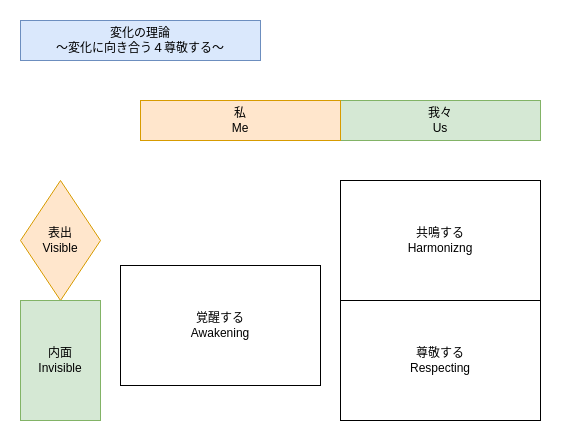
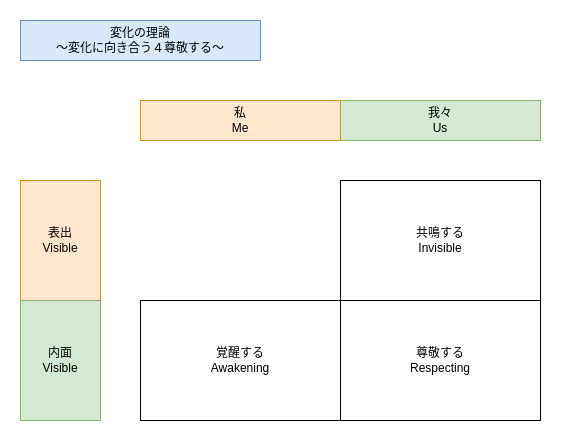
- <mxCell id="5" value="表出&lt;div&gt;Visible&lt;/div&gt;" style="rhombus;whiteSpace=wrap;html=1;fillColor=#ffe6cc;strokeColor=#d79b00;" vertex="1" parent="1"><mxGeometry x="20" y="180" width="80" height="120" as="geometry" /></mxCell>
+ <mxCell id="5" value="表出&lt;div&gt;Visible&lt;/div&gt;" style="rounded=0;whiteSpace=wrap;html=1;fillColor=#ffe6cc;strokeColor=#d79b00;" vertex="1" parent="1"><mxGeometry x="20" y="180" width="80" height="120" as="geometry" /></mxCell>
- <mxCell id="8" value="共鳴する&lt;div&gt;Harmonizng&lt;/div&gt;" style="rounded=0;whiteSpace=wrap;html=1;" vertex="1" parent="1"><mxGeometry x="340" y="180" width="200" height="120" as="geometry" /></mxCell>
+ <mxCell id="8" value="共鳴する&lt;div&gt;Invisible&lt;/div&gt;" style="rounded=0;whiteSpace=wrap;html=1;" vertex="1" parent="1"><mxGeometry x="340" y="180" width="200" height="120" as="geometry" /></mxCell>
- <mxCell id="7" value="覚醒する&lt;div&gt;Awakening&lt;/div&gt;" style="rounded=0;whiteSpace=wrap;html=1;" vertex="1" parent="1"><mxGeometry x="120" y="265" width="200" height="120" as="geometry" /></mxCell>
+ <mxCell id="7" value="覚醒する&lt;div&gt;Awakening&lt;/div&gt;" style="rounded=0;whiteSpace=wrap;html=1;" vertex="1" parent="1"><mxGeometry x="140" y="300" width="200" height="120" as="geometry" /></mxCell>
- <mxCell id="6" value="内面&lt;div&gt;Invisible&lt;/div&gt;" style="rounded=0;whiteSpace=wrap;html=1;fillColor=#d5e8d4;strokeColor=#82b366;" vertex="1" parent="1"><mxGeometry x="20" y="300" width="80" height="120" as="geometry" /></mxCell>
+ <mxCell id="6" value="内面&lt;div&gt;Visible&lt;/div&gt;" style="rounded=0;whiteSpace=wrap;html=1;fillColor=#d5e8d4;strokeColor=#82b366;" vertex="1" parent="1"><mxGeometry x="20" y="300" width="80" height="120" as="geometry" /></mxCell>
